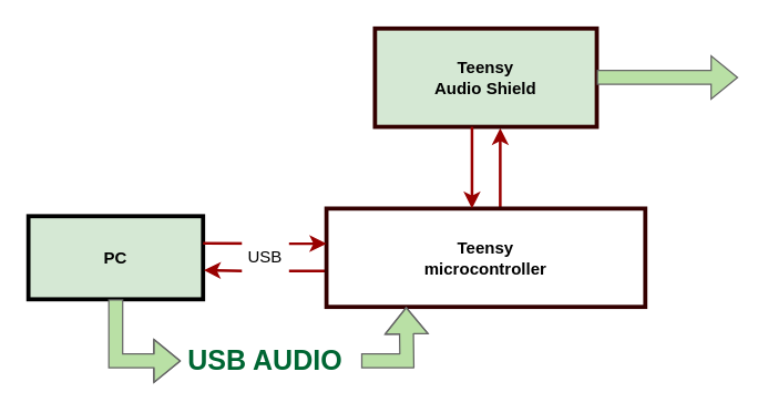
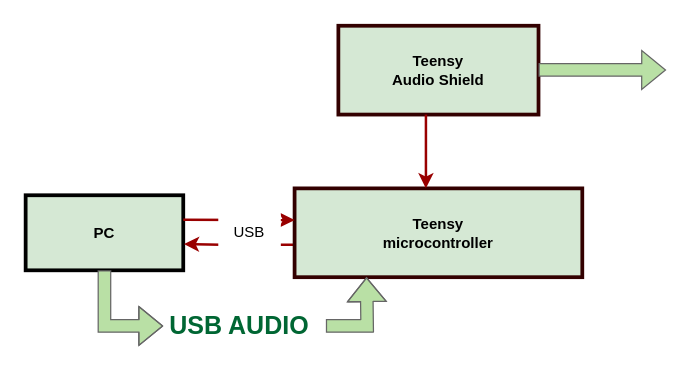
- <mxCell id="3" value="" style="edgeStyle=elbowEdgeStyle;elbow=horizontal;strokeColor=#990000;strokeWidth=2;exitX=0.545;exitY=0.002;exitDx=0;exitDy=0;exitPerimeter=0;entryX=0.565;entryY=1.012;entryDx=0;entryDy=0;entryPerimeter=0;" parent="1" source="6" target="5" edge="1"><mxGeometry width="100" height="100" relative="1" as="geometry"><mxPoint x="360" y="139.071" as="sourcePoint" /><mxPoint x="360.36" y="70" as="targetPoint" /><Array as="points"><mxPoint x="360.36" y="114" /></Array></mxGeometry></mxCell>
- <mxCell id="6" value="Teensy&#10;microcontroller" style="whiteSpace=wrap;align=center;verticalAlign=middle;fontStyle=1;strokeWidth=3;fillColor=#ffffff;strokeColor=#330000;" vertex="1" parent="1"><mxGeometry x="235" y="150" width="230" height="71" as="geometry" /></mxCell>
+ <mxCell id="6" value="Teensy&#10;microcontroller" style="whiteSpace=wrap;align=center;verticalAlign=middle;fontStyle=1;strokeWidth=3;fillColor=#d5e8d4;strokeColor=#330000;" vertex="1" parent="1"><mxGeometry x="235" y="150" width="230" height="71" as="geometry" /></mxCell>
- <mxCell id="11" value="&#10;USB" style="text;spacingTop=-5;align=center;fillColor=default;" vertex="1" parent="1"><mxGeometry x="174" y="162.5" width="34" height="50" as="geometry" /></mxCell>
+ <mxCell id="11" value="&#10;USB" style="text;spacingTop=-5;align=center;fillColor=default;" vertex="1" parent="1"><mxGeometry x="174" y="162.5" width="50" height="35" as="geometry" /></mxCell>
